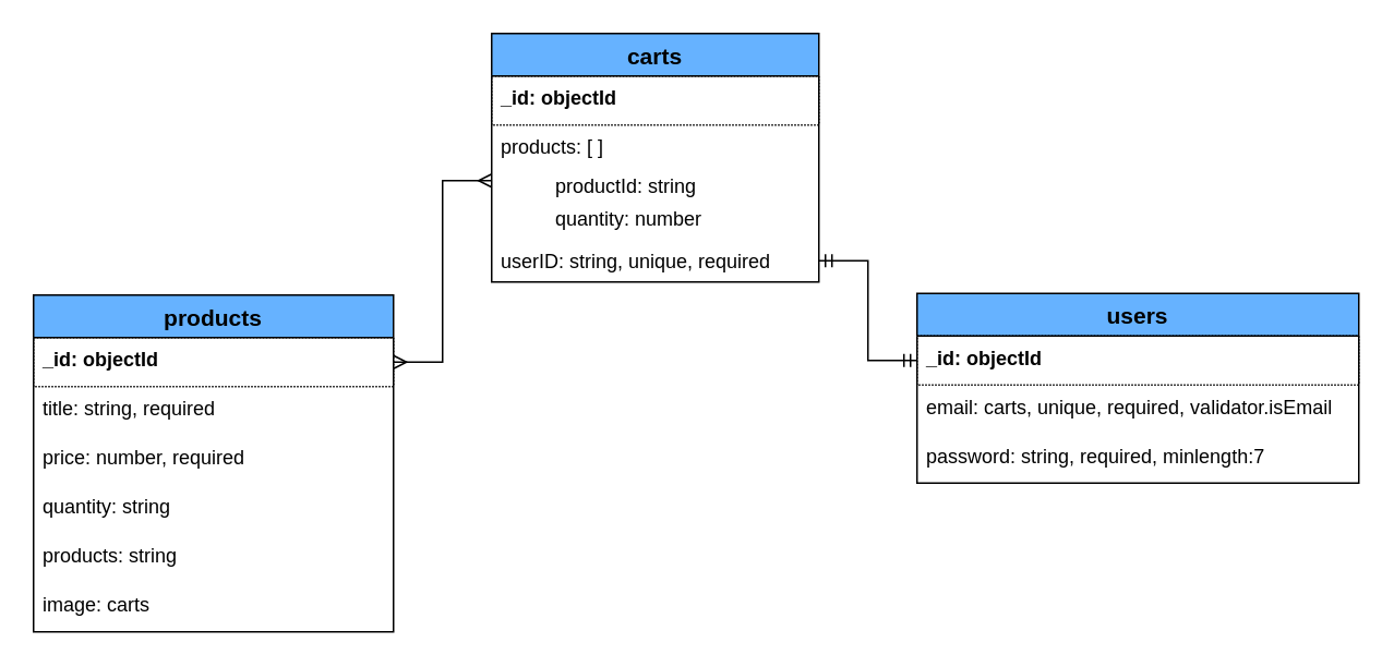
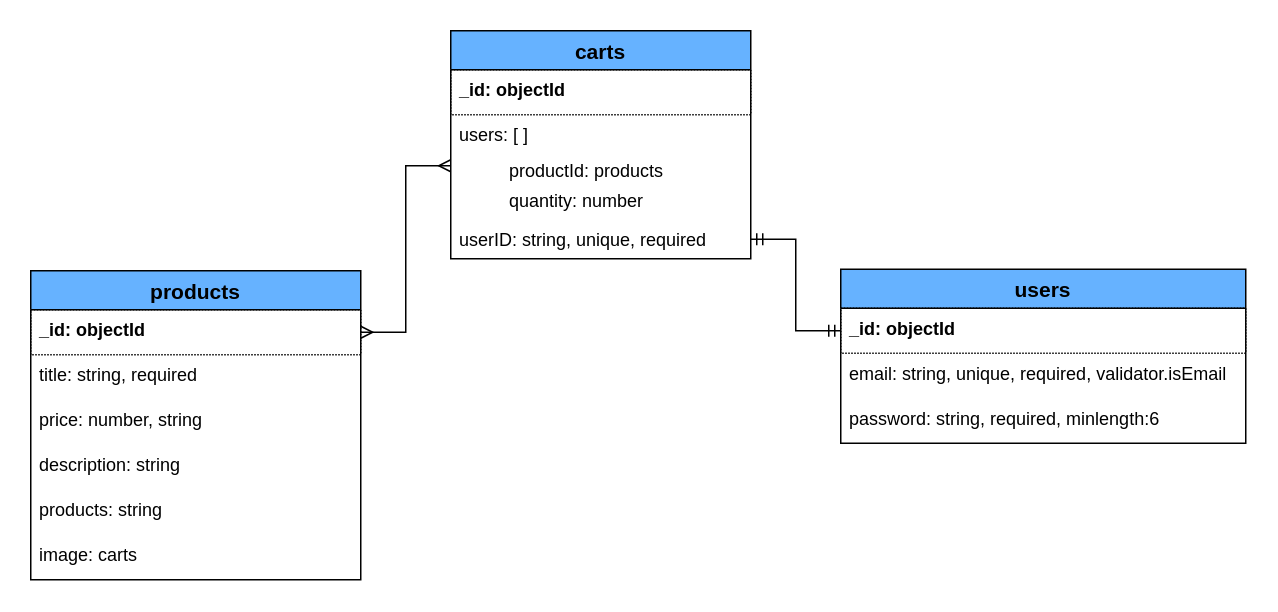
- <mxCell id="8" value="products: [ ]" style="text;strokeColor=none;fillColor=none;spacingLeft=4;spacingRight=4;overflow=hidden;rotatable=0;points=[[0,0.5],[1,0.5]];portConstraint=eastwest;fontSize=12;" vertex="1" parent="6"><mxGeometry y="56" width="200" height="24" as="geometry" /></mxCell>
+ <mxCell id="8" value="users: [ ]" style="text;strokeColor=none;fillColor=none;spacingLeft=4;spacingRight=4;overflow=hidden;rotatable=0;points=[[0,0.5],[1,0.5]];portConstraint=eastwest;fontSize=12;" vertex="1" parent="6"><mxGeometry y="56" width="200" height="24" as="geometry" /></mxCell>
- <mxCell id="9" value="          productId: string" style="text;strokeColor=none;fillColor=none;spacingLeft=4;spacingRight=4;overflow=hidden;rotatable=0;points=[[0,0.5],[1,0.5]];portConstraint=eastwest;fontSize=12;dashed=1;dashPattern=1 1;" vertex="1" parent="6"><mxGeometry y="80" width="200" height="20" as="geometry" /></mxCell>
+ <mxCell id="9" value="          productId: products" style="text;strokeColor=none;fillColor=none;spacingLeft=4;spacingRight=4;overflow=hidden;rotatable=0;points=[[0,0.5],[1,0.5]];portConstraint=eastwest;fontSize=12;dashed=1;dashPattern=1 1;" vertex="1" parent="6"><mxGeometry y="80" width="200" height="20" as="geometry" /></mxCell>
- <mxCell id="4" value="email: carts, unique, required, validator.isEmail" style="text;strokeColor=none;fillColor=none;spacingLeft=4;spacingRight=4;overflow=hidden;rotatable=0;points=[[0,0.5],[1,0.5]];portConstraint=eastwest;fontSize=12;" vertex="1" parent="2"><mxGeometry y="56" width="270" height="30" as="geometry" /></mxCell>
+ <mxCell id="4" value="email: string, unique, required, validator.isEmail" style="text;strokeColor=none;fillColor=none;spacingLeft=4;spacingRight=4;overflow=hidden;rotatable=0;points=[[0,0.5],[1,0.5]];portConstraint=eastwest;fontSize=12;" vertex="1" parent="2"><mxGeometry y="56" width="270" height="30" as="geometry" /></mxCell>
- <mxCell id="5" value="password: string, required, minlength:7" style="text;strokeColor=none;fillColor=none;spacingLeft=4;spacingRight=4;overflow=hidden;rotatable=0;points=[[0,0.5],[1,0.5]];portConstraint=eastwest;fontSize=12;dashed=1;dashPattern=1 1;" vertex="1" parent="2"><mxGeometry y="86" width="270" height="30" as="geometry" /></mxCell>
+ <mxCell id="5" value="password: string, required, minlength:6" style="text;strokeColor=none;fillColor=none;spacingLeft=4;spacingRight=4;overflow=hidden;rotatable=0;points=[[0,0.5],[1,0.5]];portConstraint=eastwest;fontSize=12;dashed=1;dashPattern=1 1;" vertex="1" parent="2"><mxGeometry y="86" width="270" height="30" as="geometry" /></mxCell>
- <mxCell id="15" value="price: number, required" style="text;strokeColor=none;fillColor=none;spacingLeft=4;spacingRight=4;overflow=hidden;rotatable=0;points=[[0,0.5],[1,0.5]];portConstraint=eastwest;fontSize=12;dashed=1;dashPattern=1 1;" vertex="1" parent="12"><mxGeometry y="86" width="220" height="30" as="geometry" /></mxCell>
+ <mxCell id="15" value="price: number, string" style="text;strokeColor=none;fillColor=none;spacingLeft=4;spacingRight=4;overflow=hidden;rotatable=0;points=[[0,0.5],[1,0.5]];portConstraint=eastwest;fontSize=12;dashed=1;dashPattern=1 1;" vertex="1" parent="12"><mxGeometry y="86" width="220" height="30" as="geometry" /></mxCell>
- <mxCell id="16" value="quantity: string" style="text;strokeColor=none;fillColor=none;spacingLeft=4;spacingRight=4;overflow=hidden;rotatable=0;points=[[0,0.5],[1,0.5]];portConstraint=eastwest;fontSize=12;dashed=1;dashPattern=1 1;" vertex="1" parent="12"><mxGeometry y="116" width="220" height="30" as="geometry" /></mxCell>
+ <mxCell id="16" value="description: string" style="text;strokeColor=none;fillColor=none;spacingLeft=4;spacingRight=4;overflow=hidden;rotatable=0;points=[[0,0.5],[1,0.5]];portConstraint=eastwest;fontSize=12;dashed=1;dashPattern=1 1;" vertex="1" parent="12"><mxGeometry y="116" width="220" height="30" as="geometry" /></mxCell>
